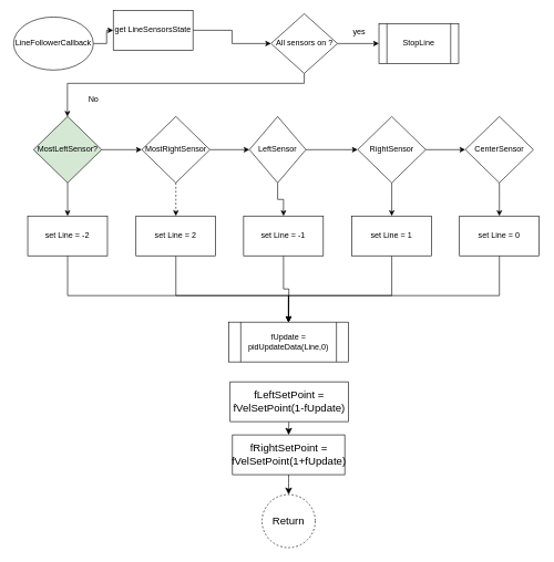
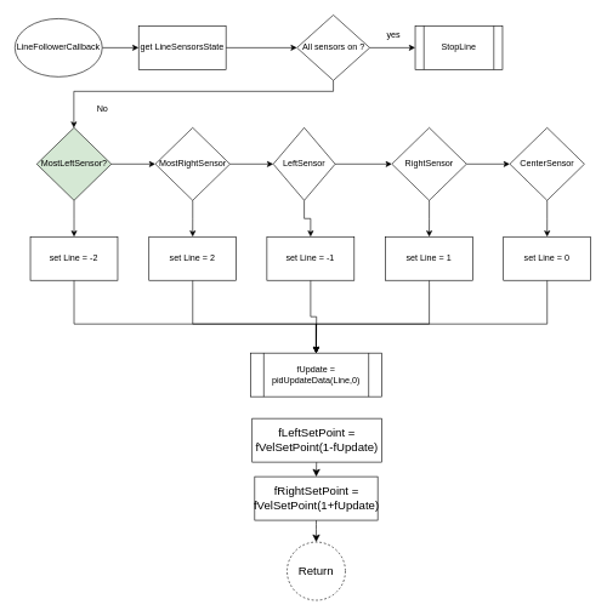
- <mxCell id="5" value="get LineSensorsState" style="whiteSpace=wrap;html=1;" vertex="1" parent="1"><mxGeometry x="170" y="15" width="120" height="60" as="geometry" /></mxCell>
+ <mxCell id="5" value="get LineSensorsState" style="whiteSpace=wrap;html=1;" vertex="1" parent="1"><mxGeometry x="190" y="35" width="120" height="60" as="geometry" /></mxCell>
- <mxCell id="15" style="edgeStyle=orthogonalEdgeStyle;rounded=0;orthogonalLoop=1;jettySize=auto;html=1;entryX=0.5;entryY=0;entryDx=0;entryDy=0;dashed=1;" edge="1" parent="1" source="17" target="29"><mxGeometry relative="1" as="geometry" /></mxCell>
+ <mxCell id="15" style="edgeStyle=orthogonalEdgeStyle;rounded=0;orthogonalLoop=1;jettySize=auto;html=1;entryX=0.5;entryY=0;entryDx=0;entryDy=0;" edge="1" parent="1" source="17" target="29"><mxGeometry relative="1" as="geometry" /></mxCell>
